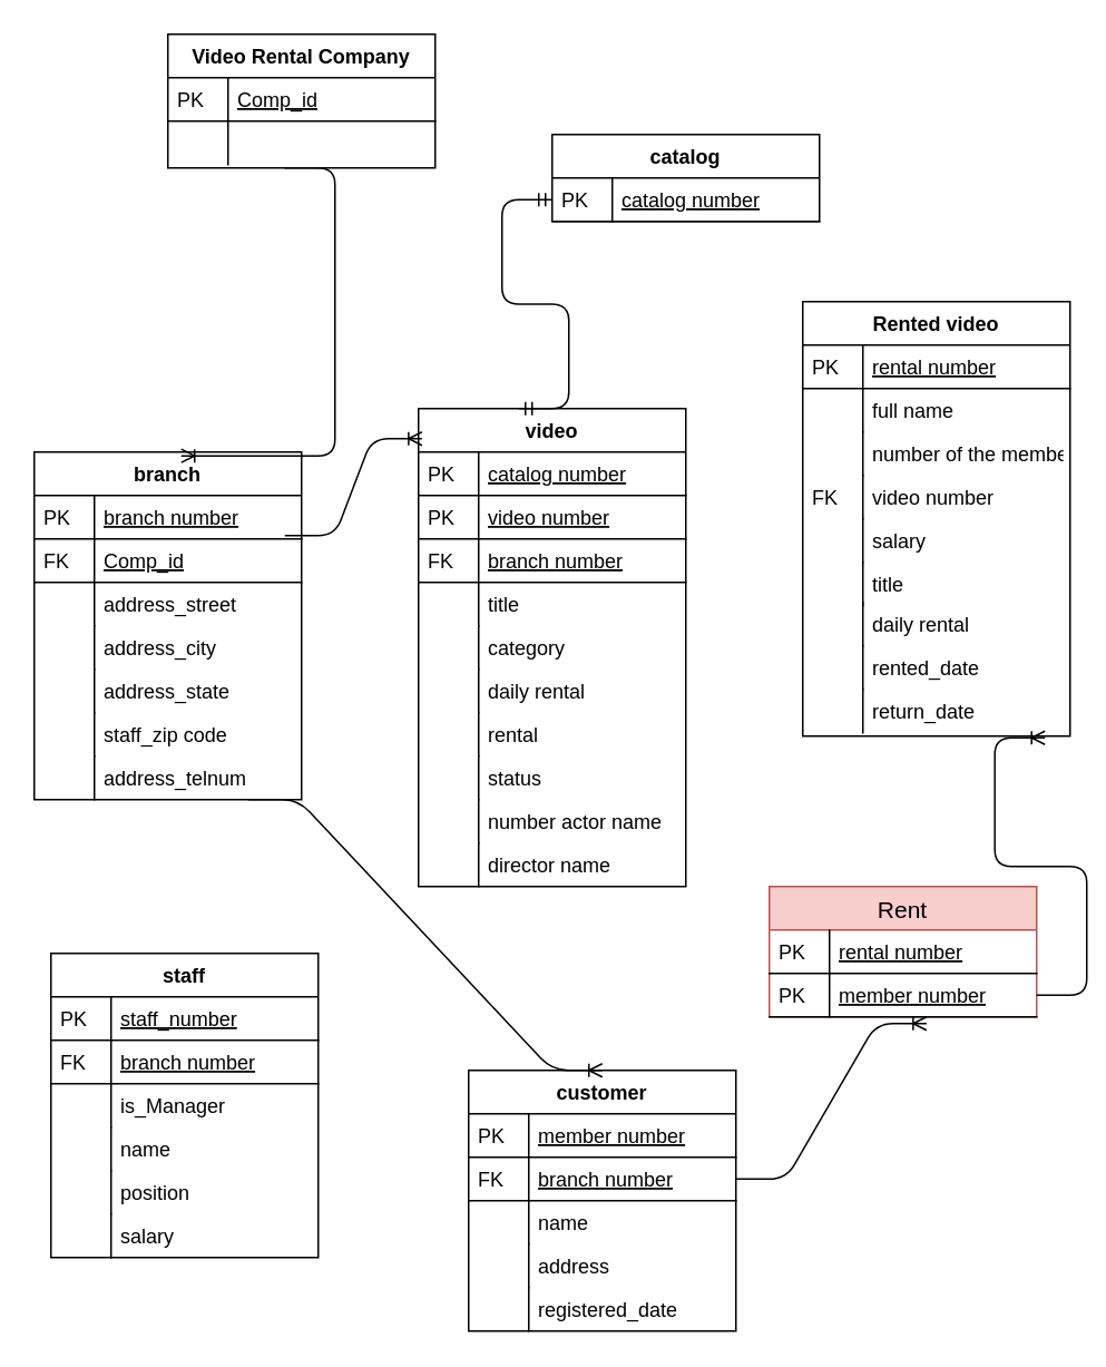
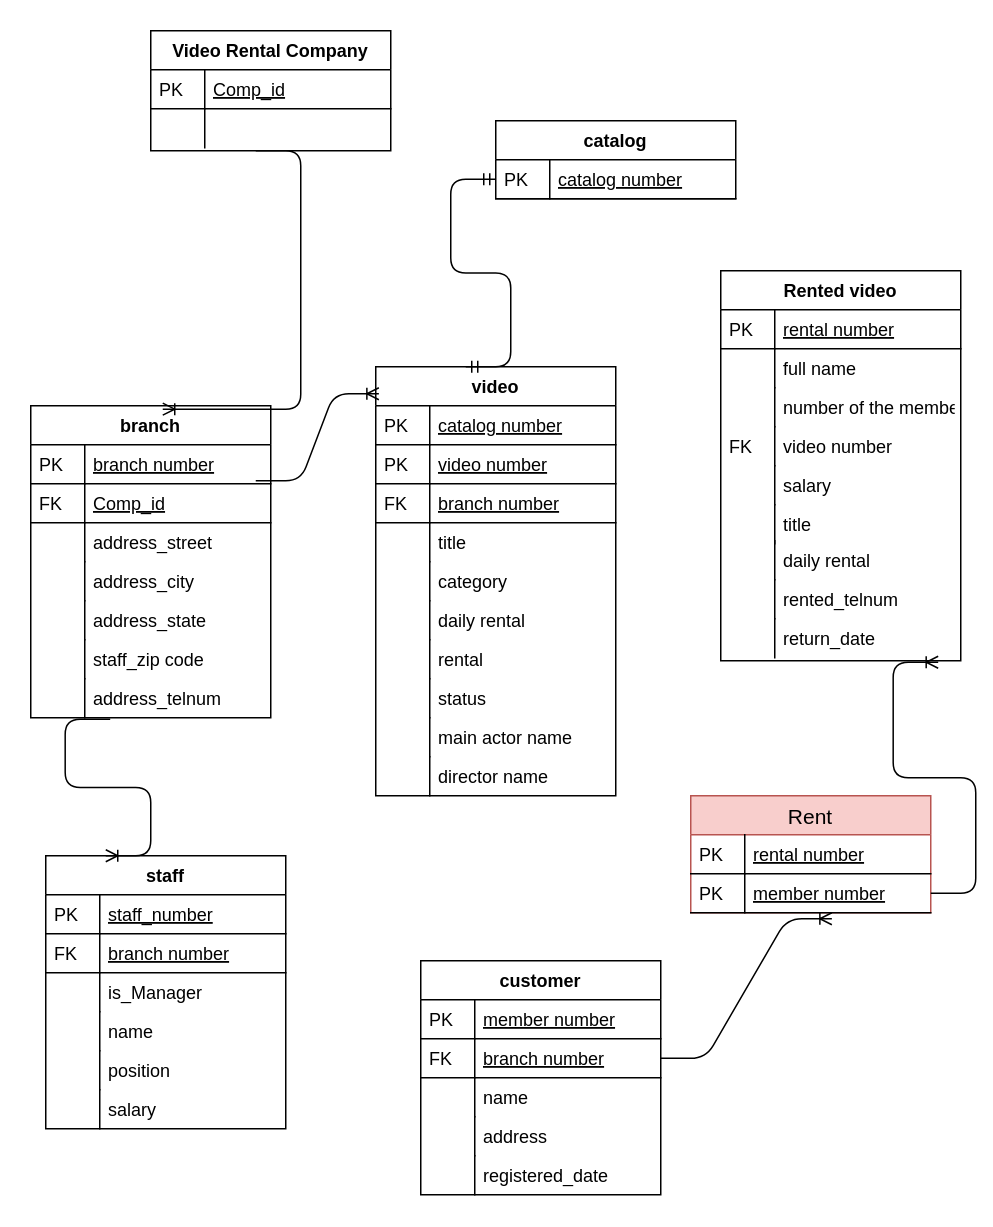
- <mxCell id="86" value="rented_date" style="shape=partialRectangle;top=0;left=0;right=0;bottom=0;align=left;verticalAlign=top;fillColor=none;spacingLeft=40;spacingRight=4;overflow=hidden;rotatable=0;points=[[0,0.5],[1,0.5]];portConstraint=eastwest;dropTarget=0;rounded=0;shadow=0;strokeWidth=1;" parent="71" vertex="1"><mxGeometry y="206" width="160" height="26" as="geometry" /></mxCell>
+ <mxCell id="86" value="rented_telnum" style="shape=partialRectangle;top=0;left=0;right=0;bottom=0;align=left;verticalAlign=top;fillColor=none;spacingLeft=40;spacingRight=4;overflow=hidden;rotatable=0;points=[[0,0.5],[1,0.5]];portConstraint=eastwest;dropTarget=0;rounded=0;shadow=0;strokeWidth=1;" parent="71" vertex="1"><mxGeometry y="206" width="160" height="26" as="geometry" /></mxCell>
- <mxCell id="53" value="number actor name" style="shape=partialRectangle;top=0;left=0;right=0;bottom=0;align=left;verticalAlign=top;fillColor=none;spacingLeft=40;spacingRight=4;overflow=hidden;rotatable=0;points=[[0,0.5],[1,0.5]];portConstraint=eastwest;dropTarget=0;rounded=0;shadow=0;strokeWidth=1;" parent="36" vertex="1"><mxGeometry y="234" width="160" height="26" as="geometry" /></mxCell>
+ <mxCell id="53" value="main actor name" style="shape=partialRectangle;top=0;left=0;right=0;bottom=0;align=left;verticalAlign=top;fillColor=none;spacingLeft=40;spacingRight=4;overflow=hidden;rotatable=0;points=[[0,0.5],[1,0.5]];portConstraint=eastwest;dropTarget=0;rounded=0;shadow=0;strokeWidth=1;" parent="36" vertex="1"><mxGeometry y="234" width="160" height="26" as="geometry" /></mxCell>
+ <mxCell id="90" value="" style="edgeStyle=entityRelationEdgeStyle;fontSize=12;html=1;endArrow=ERoneToMany;entryX=0.25;entryY=0;entryDx=0;entryDy=0;exitX=0.331;exitY=1.038;exitDx=0;exitDy=0;exitPerimeter=0;" edge="1" parent="1" source="15" target="23"><mxGeometry width="100" height="100" relative="1" as="geometry"><mxPoint x="170" y="400" as="sourcePoint" /><mxPoint x="270" y="300" as="targetPoint" /></mxGeometry></mxCell>
- <mxCell id="100" value="" style="edgeStyle=entityRelationEdgeStyle;fontSize=12;html=1;endArrow=ERoneToMany;entryX=0.5;entryY=0;entryDx=0;entryDy=0;exitX=0.8;exitY=1;exitDx=0;exitDy=0;exitPerimeter=0;" edge="1" parent="1" source="15" target="60"><mxGeometry width="100" height="100" relative="1" as="geometry"><mxPoint x="120" y="478" as="sourcePoint" /><mxPoint x="220" y="378" as="targetPoint" /></mxGeometry></mxCell>
